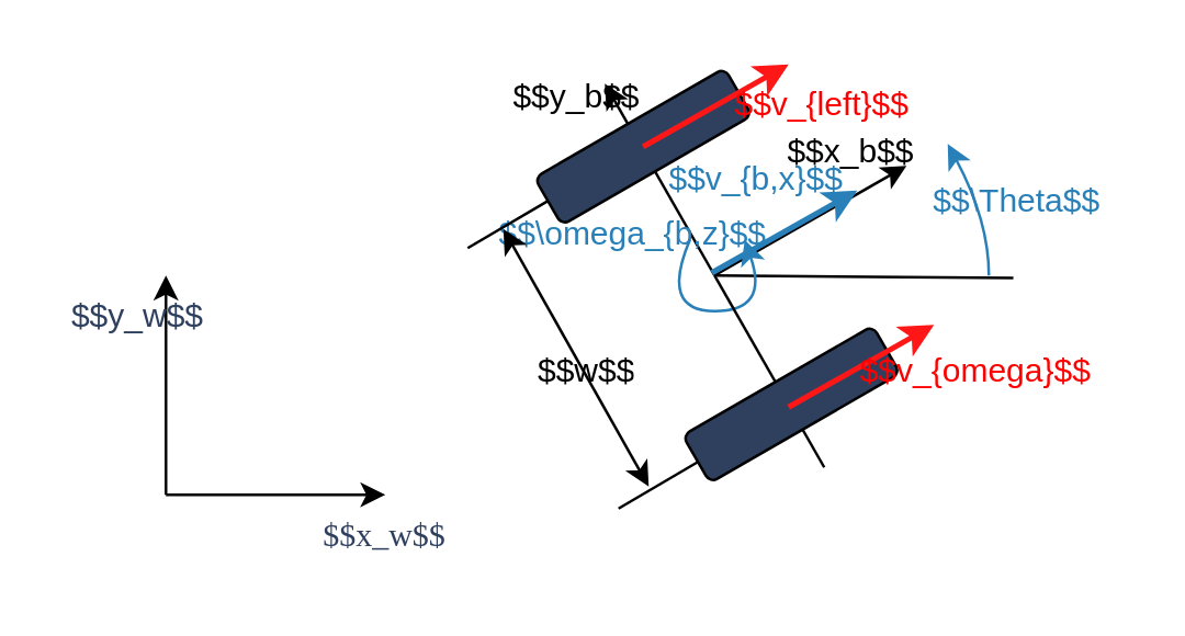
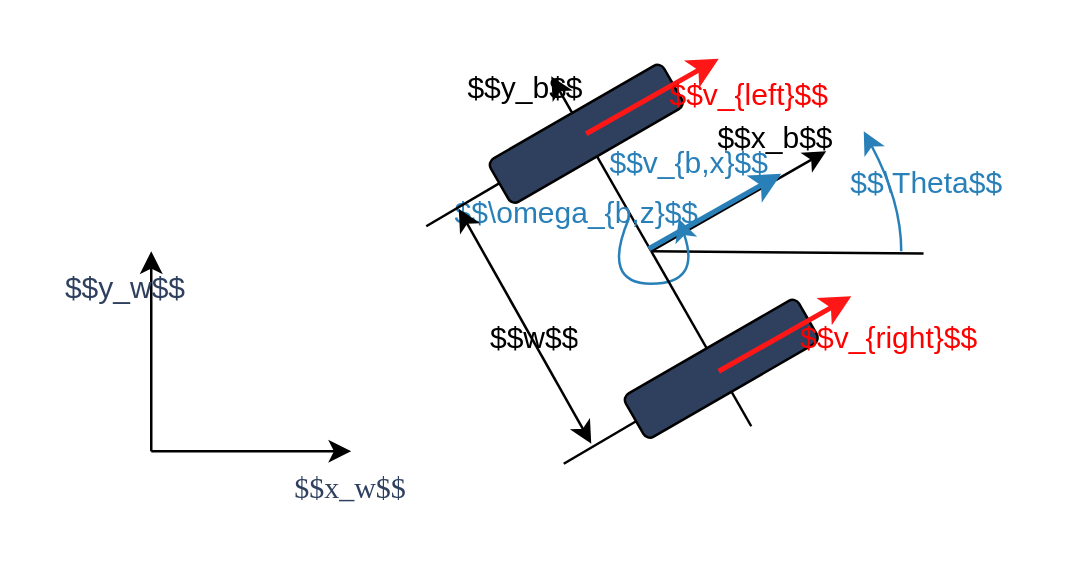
- <mxCell id="27" value="$$v_{omega}$$" style="text;html=1;align=center;verticalAlign=middle;resizable=0;points=[];autosize=1;strokeColor=none;fillColor=none;fontColor=#ff0000;" vertex="1" parent="1"><mxGeometry x="310" y="120" width="90" height="30" as="geometry" /></mxCell>
+ <mxCell id="27" value="$$v_{right}$$" style="text;html=1;align=center;verticalAlign=middle;resizable=0;points=[];autosize=1;strokeColor=none;fillColor=none;fontColor=#ff0000;" vertex="1" parent="1"><mxGeometry x="310" y="120" width="90" height="30" as="geometry" /></mxCell>
